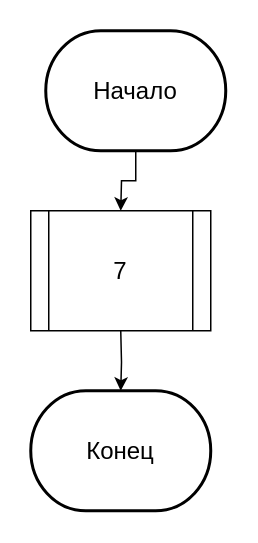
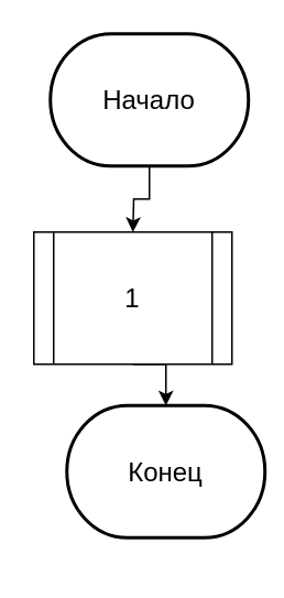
- <mxCell id="6" value="&lt;font style=&quot;font-size: 16px;&quot;&gt;7&lt;/font&gt;" style="shape=process;whiteSpace=wrap;html=1;backgroundOutline=1;fontSize=12;" vertex="1" parent="1"><mxGeometry x="20" y="140" width="120" height="80" as="geometry" /></mxCell>
+ <mxCell id="6" value="&lt;font style=&quot;font-size: 16px;&quot;&gt;1&lt;/font&gt;" style="shape=process;whiteSpace=wrap;html=1;backgroundOutline=1;fontSize=12;" vertex="1" parent="1"><mxGeometry x="20" y="140" width="120" height="80" as="geometry" /></mxCell>
- <mxCell id="5" value="&lt;font style=&quot;font-size: 16px;&quot;&gt;Конец&lt;/font&gt;" style="strokeWidth=2;html=1;shape=mxgraph.flowchart.terminator;whiteSpace=wrap;" vertex="1" parent="1"><mxGeometry x="20" y="260" width="120" height="80" as="geometry" /></mxCell>
+ <mxCell id="5" value="&lt;font style=&quot;font-size: 16px;&quot;&gt;Конец&lt;/font&gt;" style="strokeWidth=2;html=1;shape=mxgraph.flowchart.terminator;whiteSpace=wrap;" vertex="1" parent="1"><mxGeometry x="40" y="245" width="120" height="80" as="geometry" /></mxCell>
